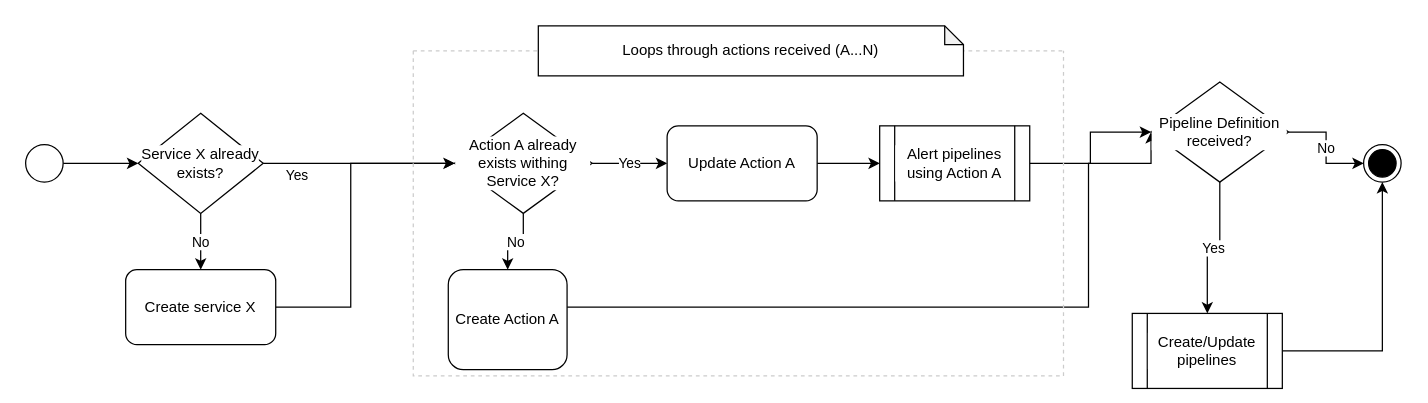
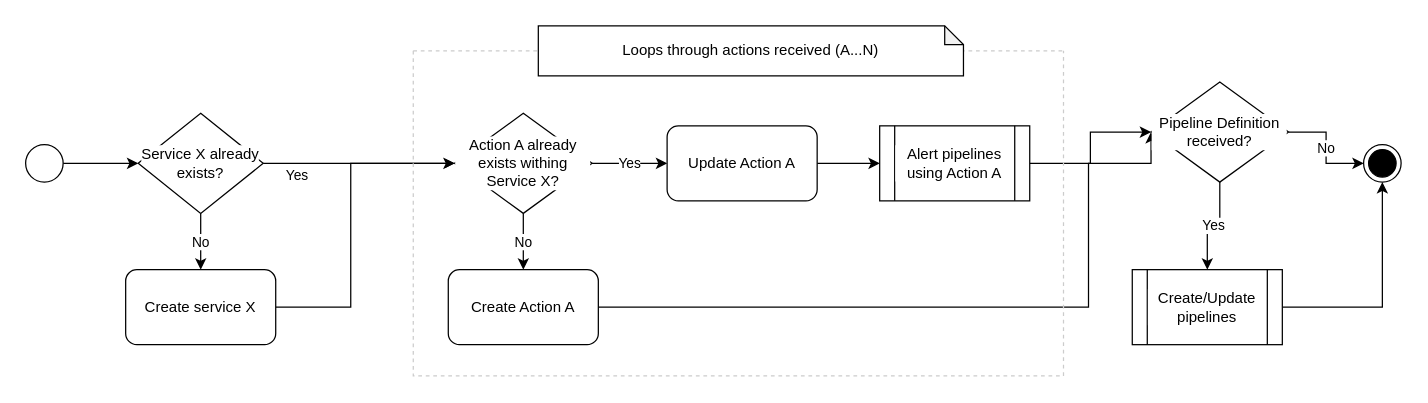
- <mxCell id="14" value="Create Action A" style="rounded=1;whiteSpace=wrap;html=1;" vertex="1" parent="1"><mxGeometry x="358" y="215" width="95" height="80" as="geometry" /></mxCell>
+ <mxCell id="14" value="Create Action A" style="rounded=1;whiteSpace=wrap;html=1;" vertex="1" parent="1"><mxGeometry x="358" y="215" width="120" height="60" as="geometry" /></mxCell>
- <mxCell id="23" value="Create/Update pipelines" style="shape=process;whiteSpace=wrap;html=1;backgroundOutline=1;labelBackgroundColor=#FFFFFF;" vertex="1" parent="1"><mxGeometry x="905" y="250" width="120" height="60" as="geometry" /></mxCell>
+ <mxCell id="23" value="Create/Update pipelines" style="shape=process;whiteSpace=wrap;html=1;backgroundOutline=1;labelBackgroundColor=#FFFFFF;" vertex="1" parent="1"><mxGeometry x="905" y="215" width="120" height="60" as="geometry" /></mxCell>
